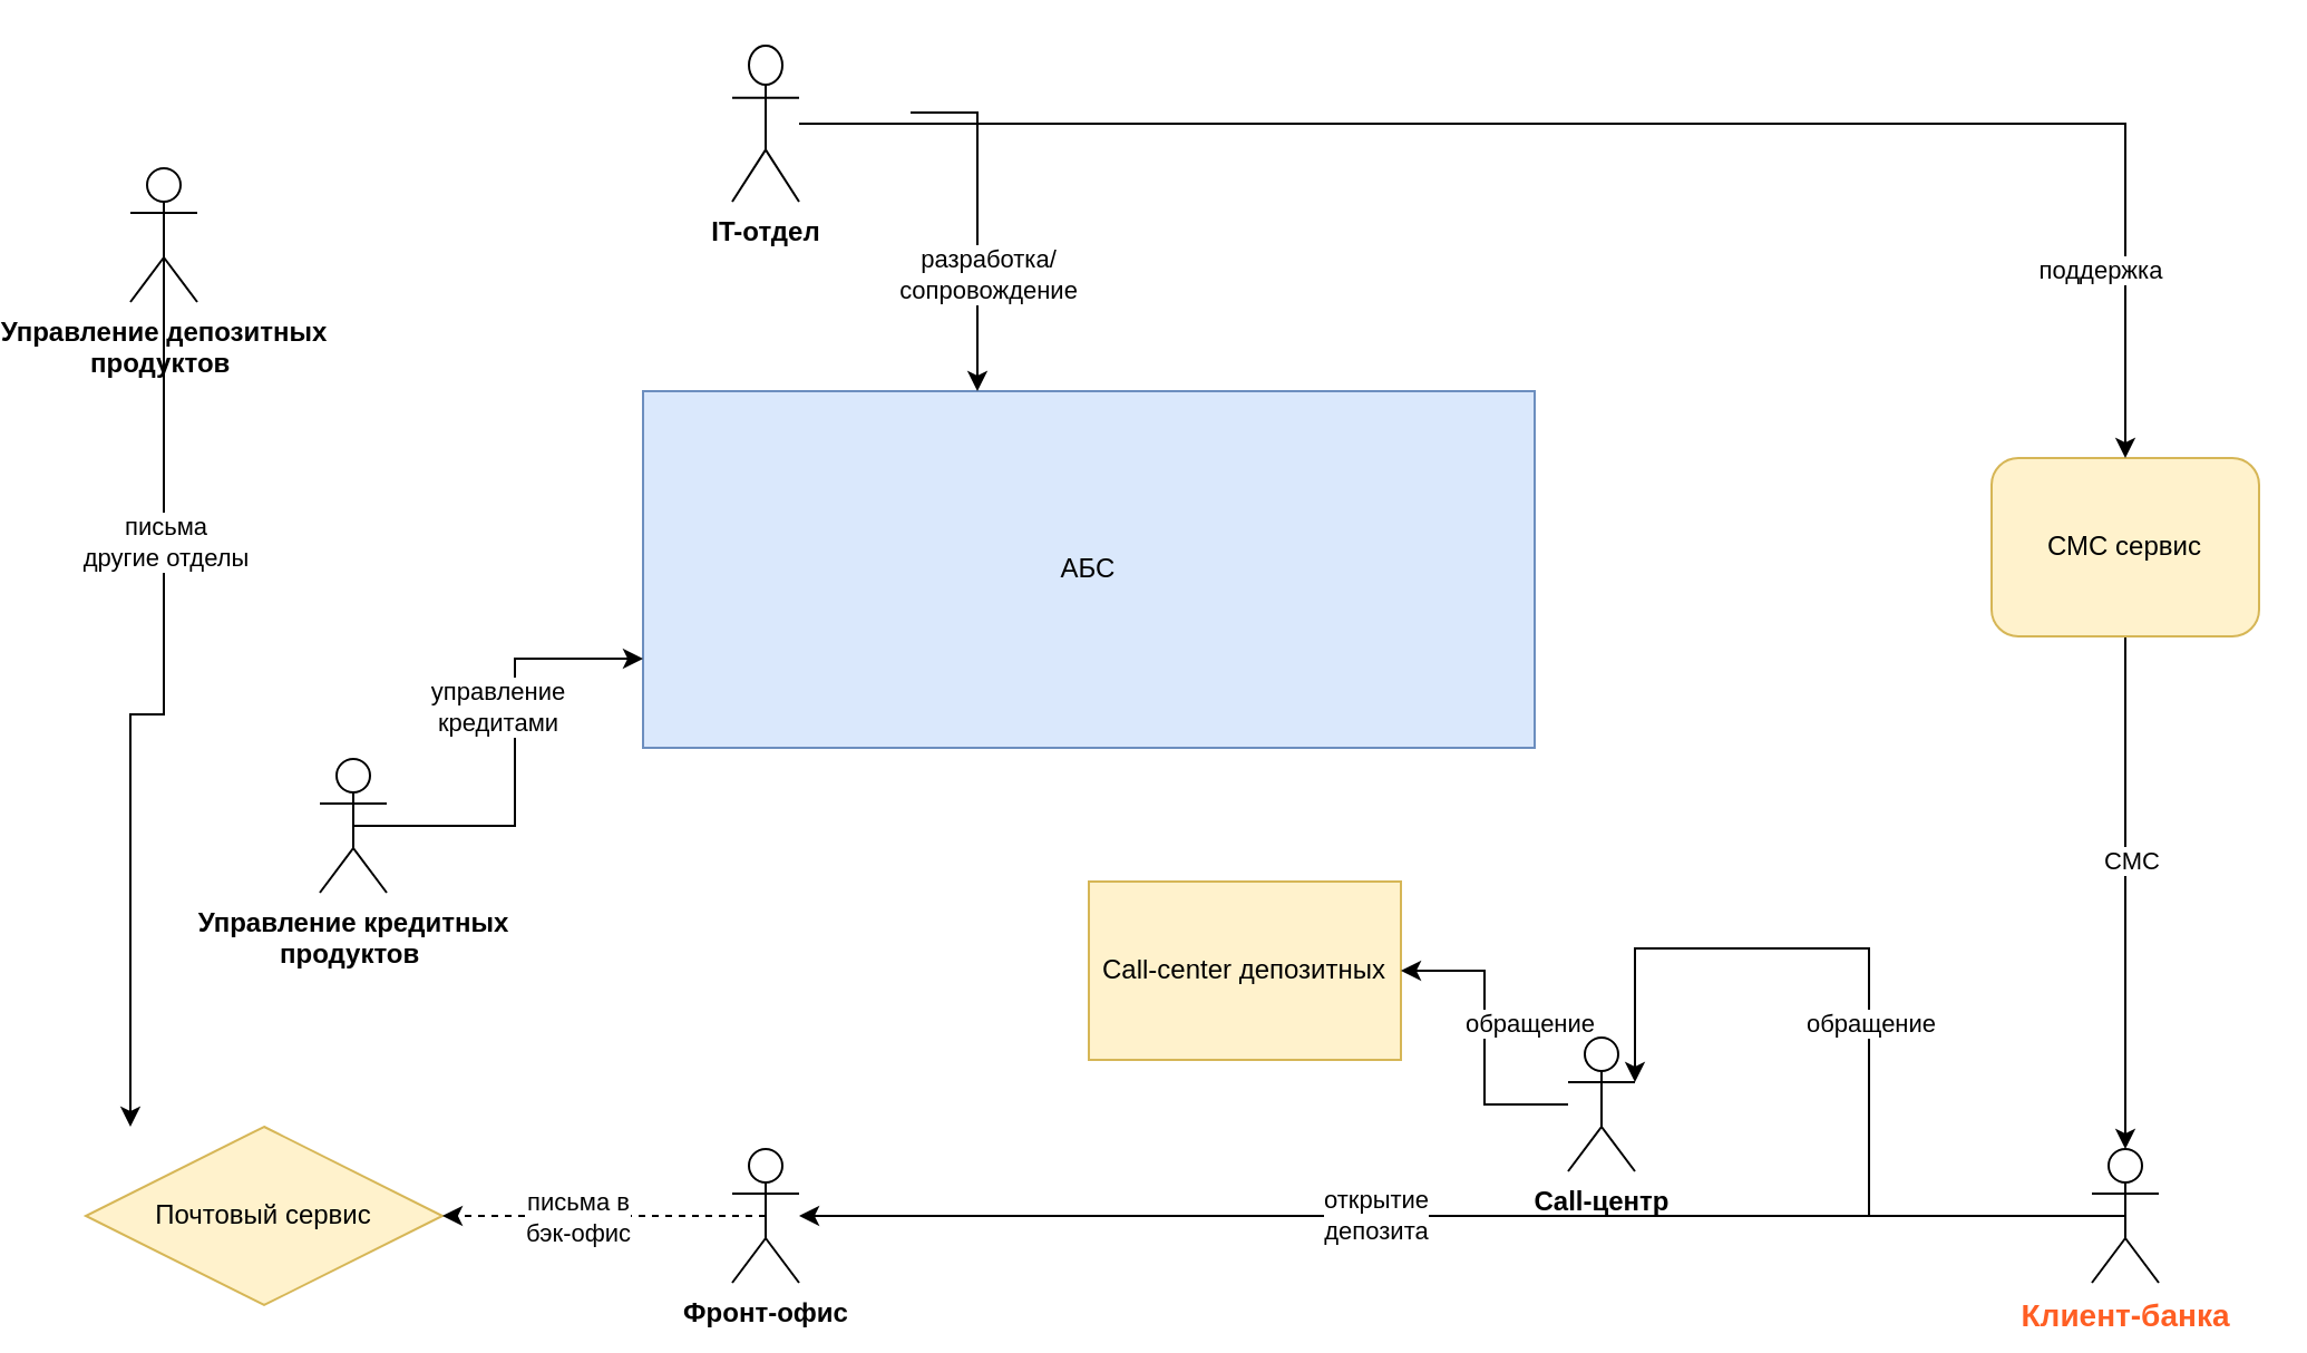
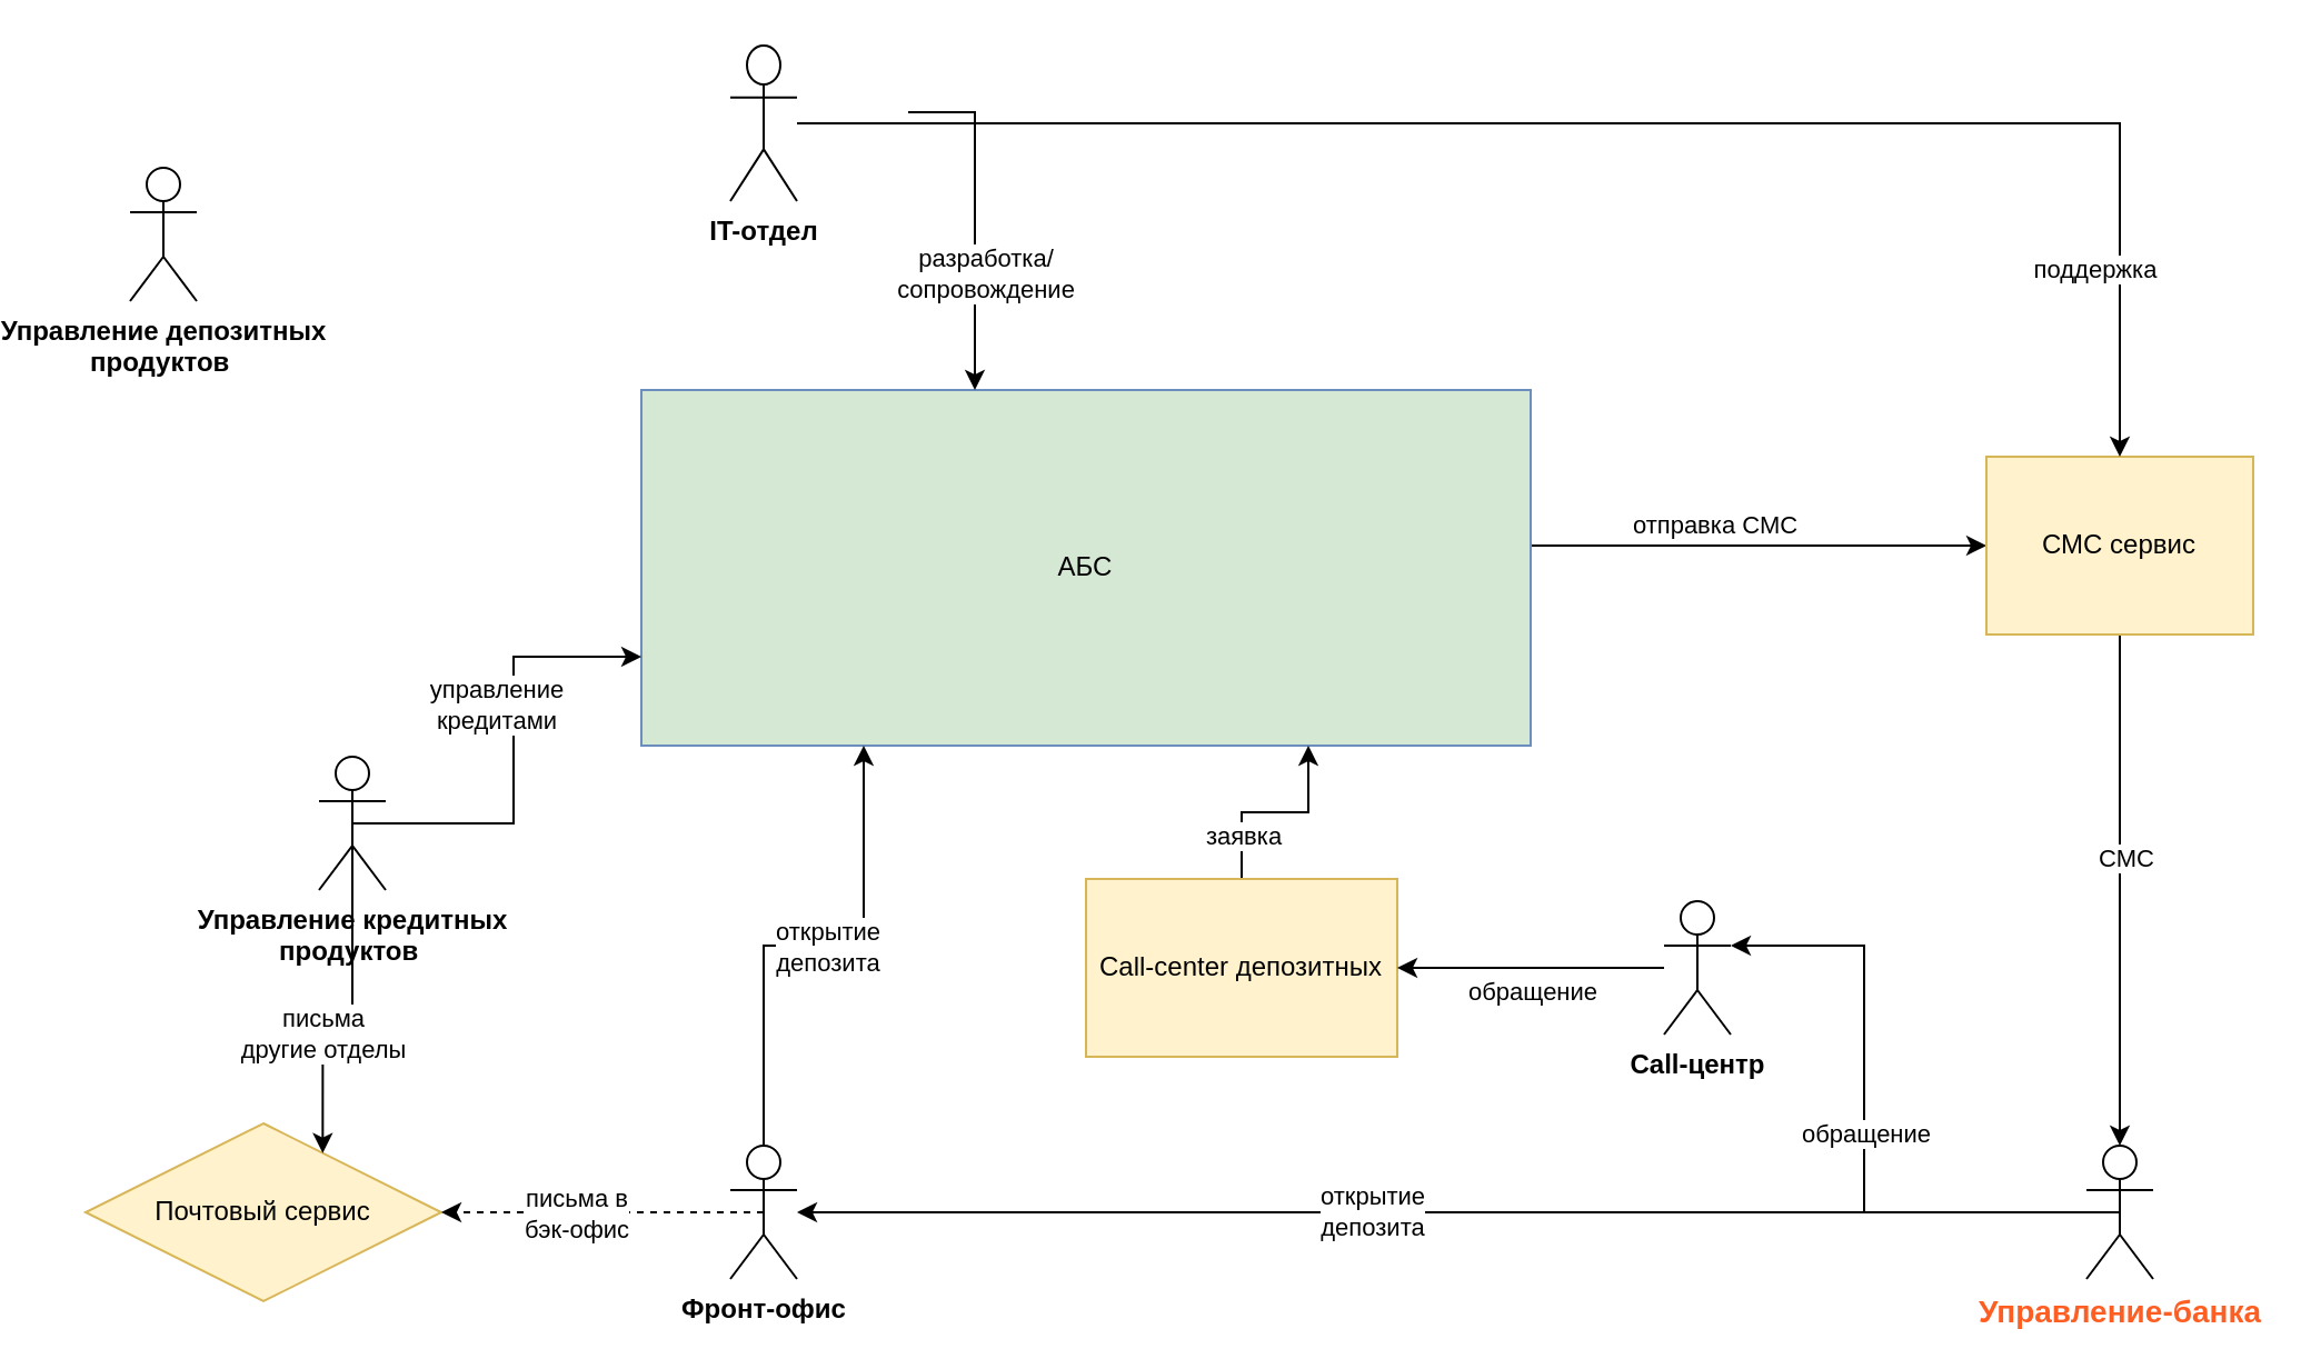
+ <mxCell id="3" style="edgeStyle=orthogonalEdgeStyle;rounded=0;orthogonalLoop=1;jettySize=auto;html=1;exitX=1;exitY=0.5;exitDx=0;exitDy=0;" edge="1" parent="1" source="5" target="12"><mxGeometry relative="1" as="geometry"><Array as="points"><mxPoint x="670" y="245" /></Array></mxGeometry></mxCell>
+ <mxCell id="4" value="отправка СМС" style="edgeLabel;html=1;align=center;verticalAlign=middle;resizable=0;points=[];" vertex="1" connectable="0" parent="3"><mxGeometry x="-0.255" y="1" relative="1" as="geometry"><mxPoint x="12" y="-9" as="offset" /></mxGeometry></mxCell>
- <mxCell id="12" value="СМС сервис" style="whiteSpace=wrap;html=1;fillColor=#fff2cc;strokeColor=#d6b656;rounded=1;" vertex="1" parent="1"><mxGeometry x="875" y="205" width="120" height="80" as="geometry" /></mxCell>
+ <mxCell id="12" value="СМС сервис" style="rounded=0;whiteSpace=wrap;html=1;fillColor=#fff2cc;strokeColor=#d6b656;" vertex="1" parent="1"><mxGeometry x="875" y="205" width="120" height="80" as="geometry" /></mxCell>
- <mxCell id="5" value="АБС" style="rounded=0;whiteSpace=wrap;html=1;fillColor=#dae8fc;strokeColor=#6c8ebf;" vertex="1" parent="1"><mxGeometry x="270" y="175" width="400" height="160" as="geometry" /></mxCell>
+ <mxCell id="5" value="АБС" style="rounded=0;whiteSpace=wrap;html=1;fillColor=#d5e8d4;strokeColor=#6c8ebf;" vertex="1" parent="1"><mxGeometry x="270" y="175" width="400" height="160" as="geometry" /></mxCell>
+ <mxCell id="6" value="" style="edgeStyle=orthogonalEdgeStyle;rounded=0;orthogonalLoop=1;jettySize=auto;html=1;entryX=0.75;entryY=1;entryDx=0;entryDy=0;" edge="1" parent="1" source="8" target="5"><mxGeometry relative="1" as="geometry"><mxPoint x="390" y="435" as="targetPoint" /></mxGeometry></mxCell>
+ <mxCell id="7" value="заявка" style="edgeLabel;html=1;align=center;verticalAlign=middle;resizable=0;points=[];" vertex="1" connectable="0" parent="6"><mxGeometry x="0.139" y="1" relative="1" as="geometry"><mxPoint x="-21" y="11" as="offset" /></mxGeometry></mxCell>
- <mxCell id="31" style="edgeStyle=orthogonalEdgeStyle;rounded=0;orthogonalLoop=1;jettySize=auto;html=1;exitX=0.5;exitY=0.5;exitDx=0;exitDy=0;exitPerimeter=0;entryX=0.125;entryY=0;entryDx=0;entryDy=0;entryPerimeter=0;fontStyle=0" edge="1" parent="1" source="2" target="9"><mxGeometry relative="1" as="geometry" /></mxCell>
- <mxCell id="32" value="письма&lt;br&gt;другие отделы" style="edgeLabel;html=1;align=center;verticalAlign=middle;resizable=0;points=[];" vertex="1" connectable="0" parent="31"><mxGeometry x="-0.183" y="-1" relative="1" as="geometry"><mxPoint x="1" y="-33" as="offset" /></mxGeometry></mxCell>
+ <mxCell id="15" style="edgeStyle=orthogonalEdgeStyle;rounded=0;orthogonalLoop=1;jettySize=auto;html=1;exitX=0.5;exitY=0.5;exitDx=0;exitDy=0;exitPerimeter=0;entryX=0.75;entryY=0;entryDx=0;entryDy=0;" edge="1" parent="1" source="17" target="9"><mxGeometry relative="1" as="geometry" /></mxCell>
+ <mxCell id="16" value="письма&lt;br&gt;другие отделы" style="edgeLabel;html=1;align=center;verticalAlign=middle;resizable=0;points=[];" vertex="1" connectable="0" parent="15"><mxGeometry x="0.339" relative="1" as="geometry"><mxPoint as="offset" /></mxGeometry></mxCell>
+ <mxCell id="26" style="edgeStyle=orthogonalEdgeStyle;rounded=0;orthogonalLoop=1;jettySize=auto;html=1;exitX=0.5;exitY=0.5;exitDx=0;exitDy=0;exitPerimeter=0;entryX=0.25;entryY=1;entryDx=0;entryDy=0;" edge="1" parent="1" source="30" target="5"><mxGeometry relative="1" as="geometry" /></mxCell>
+ <mxCell id="27" value="открытие&lt;br&gt;депозита" style="edgeLabel;html=1;align=center;verticalAlign=middle;resizable=0;points=[];" vertex="1" connectable="0" parent="26"><mxGeometry x="0.164" relative="1" as="geometry"><mxPoint as="offset" /></mxGeometry></mxCell>
- <mxCell id="20" value="Call-центр" style="shape=umlActor;verticalLabelPosition=bottom;verticalAlign=top;html=1;outlineConnect=0;fontStyle=1" vertex="1" parent="1"><mxGeometry x="685" y="465" width="30" height="60" as="geometry" /></mxCell>
+ <mxCell id="20" value="Call-центр" style="shape=umlActor;verticalLabelPosition=bottom;verticalAlign=top;html=1;outlineConnect=0;fontStyle=1" vertex="1" parent="1"><mxGeometry x="730" y="405" width="30" height="60" as="geometry" /></mxCell>
- <mxCell id="37" value="Клиент-банка" style="shape=umlActor;verticalLabelPosition=bottom;verticalAlign=top;html=1;outlineConnect=0;fontSize=14;fontStyle=1;fontColor=#FF5E23;" vertex="1" parent="1"><mxGeometry x="920" y="515" width="30" height="60" as="geometry" /></mxCell>
+ <mxCell id="37" value="Управление-банка" style="shape=umlActor;verticalLabelPosition=bottom;verticalAlign=top;html=1;outlineConnect=0;fontSize=14;fontStyle=1;fontColor=#FF5E23;" vertex="1" parent="1"><mxGeometry x="920" y="515" width="30" height="60" as="geometry" /></mxCell>
